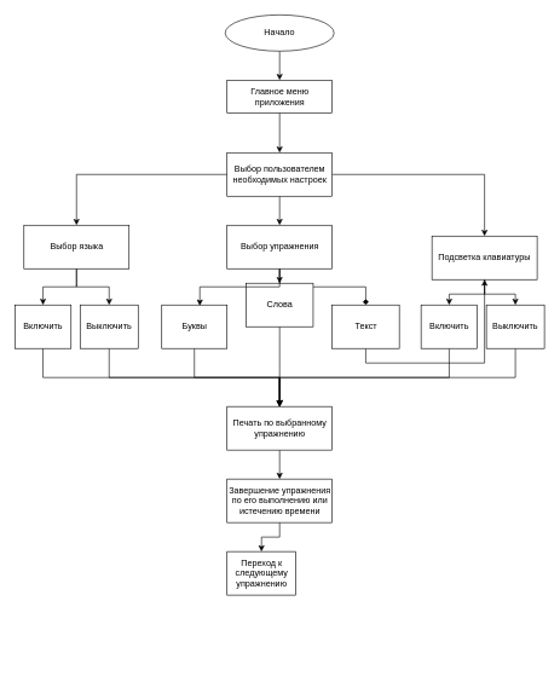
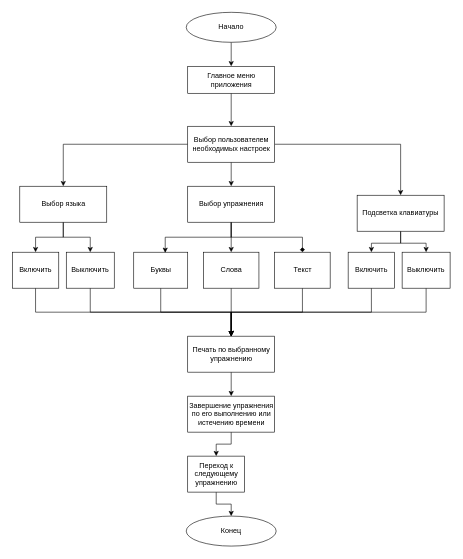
- <mxCell id="26" value="Слова" style="rounded=0;whiteSpace=wrap;html=1;" vertex="1" parent="1"><mxGeometry x="338.75" y="390" width="92.5" height="60" as="geometry" /></mxCell>
+ <mxCell id="26" value="Слова" style="rounded=0;whiteSpace=wrap;html=1;" vertex="1" parent="1"><mxGeometry x="338.75" y="420" width="92.5" height="60" as="geometry" /></mxCell>
- <mxCell id="27" style="edgeStyle=orthogonalEdgeStyle;rounded=0;orthogonalLoop=1;jettySize=auto;html=1;exitX=0.5;exitY=1;exitDx=0;exitDy=0;" edge="1" parent="1" source="28" target="18"><mxGeometry relative="1" as="geometry" /></mxCell>
+ <mxCell id="27" style="edgeStyle=orthogonalEdgeStyle;rounded=0;orthogonalLoop=1;jettySize=auto;html=1;exitX=0.5;exitY=1;exitDx=0;exitDy=0;" edge="1" parent="1" source="28" target="30"><mxGeometry relative="1" as="geometry" /></mxCell>
+ <mxCell id="38" style="edgeStyle=orthogonalEdgeStyle;rounded=0;orthogonalLoop=1;jettySize=auto;html=1;exitX=0.5;exitY=1;exitDx=0;exitDy=0;" edge="1" parent="1" source="39" target="40"><mxGeometry relative="1" as="geometry" /></mxCell>
+ <mxCell id="40" value="Конец" style="ellipse;whiteSpace=wrap;html=1;" vertex="1" parent="1"><mxGeometry x="310" y="860" width="150" height="50" as="geometry" /></mxCell>
